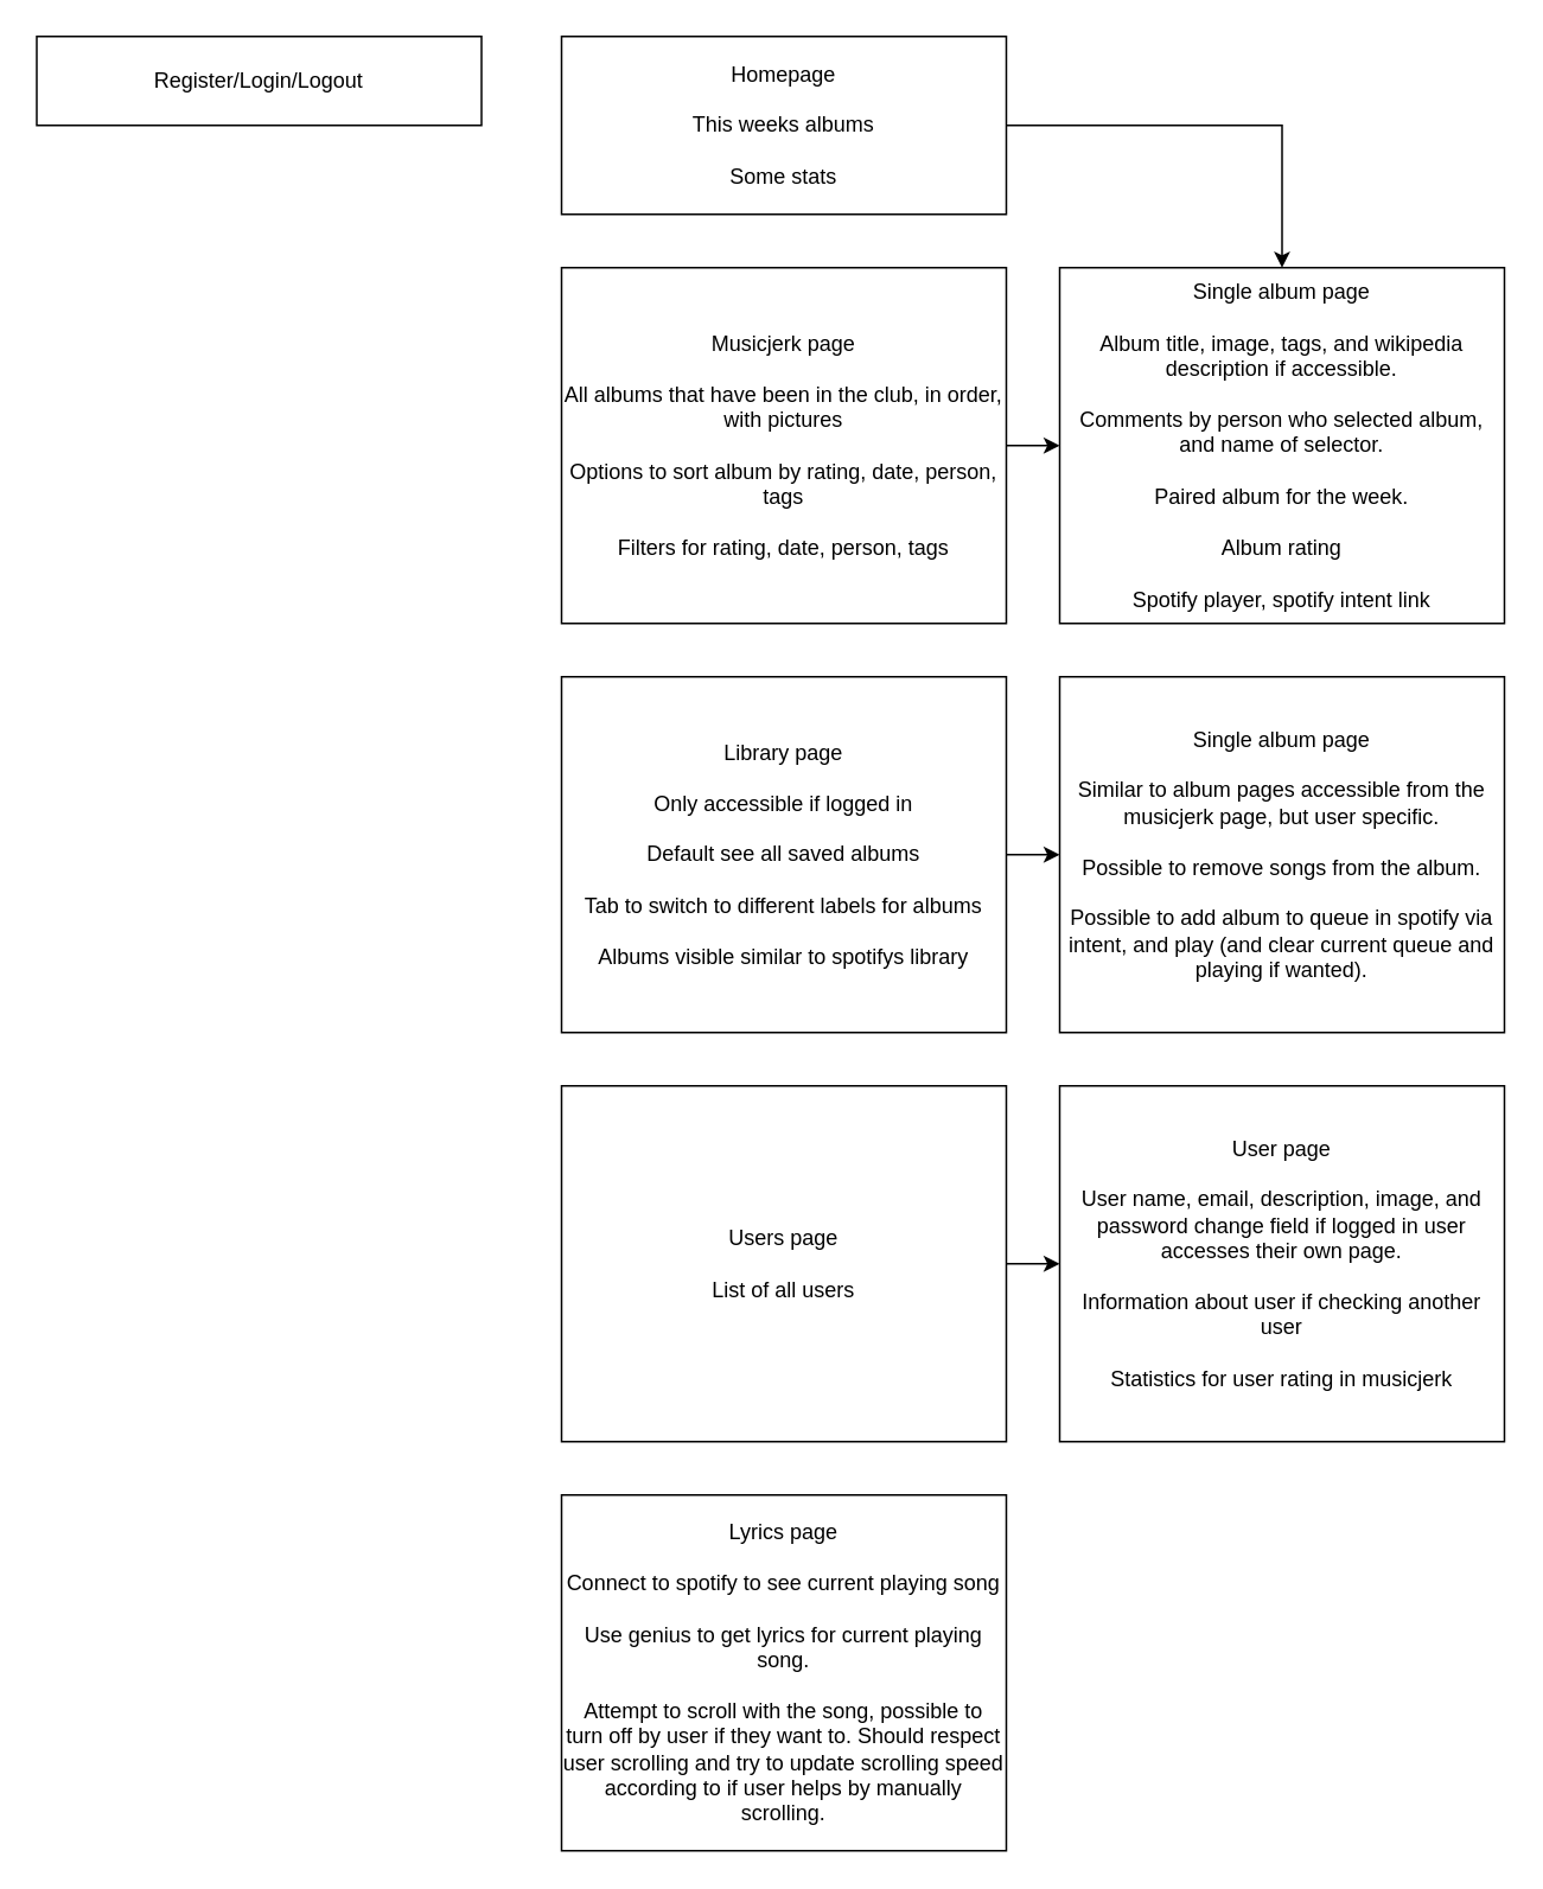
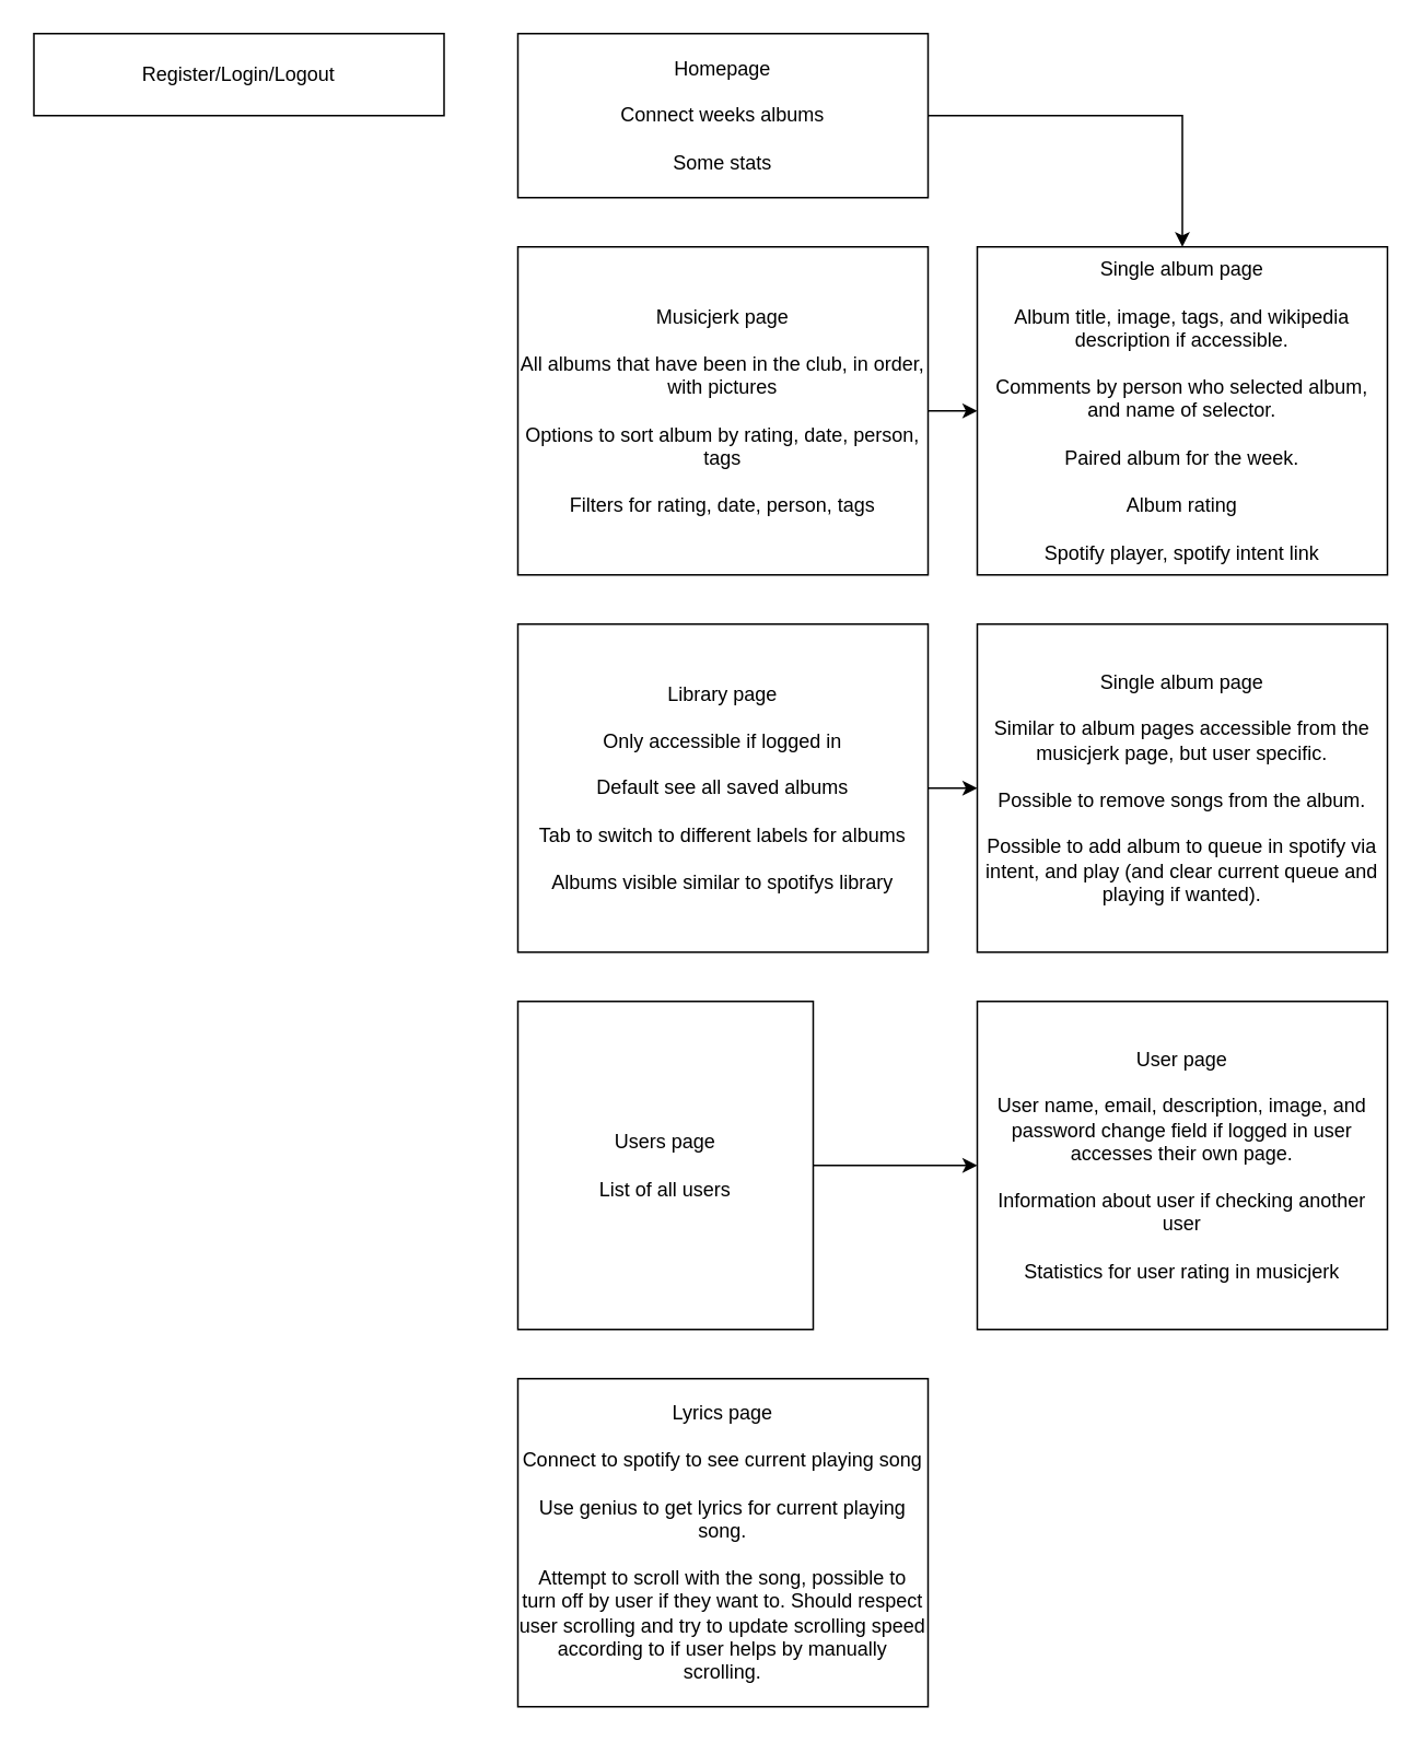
- <mxCell id="3" value="Homepage&lt;br&gt;&lt;br&gt;This weeks albums&lt;br&gt;&lt;br&gt;Some stats" style="rounded=0;whiteSpace=wrap;html=1;" vertex="1" parent="1"><mxGeometry x="315" y="20" width="250" height="100" as="geometry" /></mxCell>
+ <mxCell id="3" value="Homepage&lt;br&gt;&lt;br&gt;Connect weeks albums&lt;br&gt;&lt;br&gt;Some stats" style="rounded=0;whiteSpace=wrap;html=1;" vertex="1" parent="1"><mxGeometry x="315" y="20" width="250" height="100" as="geometry" /></mxCell>
- <mxCell id="12" value="Users page&lt;br&gt;&lt;br&gt;List of all users" style="rounded=0;whiteSpace=wrap;html=1;" vertex="1" parent="1"><mxGeometry x="315" y="610" width="250" height="200" as="geometry" /></mxCell>
+ <mxCell id="12" value="Users page&lt;br&gt;&lt;br&gt;List of all users" style="rounded=0;whiteSpace=wrap;html=1;" vertex="1" parent="1"><mxGeometry x="315" y="610" width="180" height="200" as="geometry" /></mxCell>
